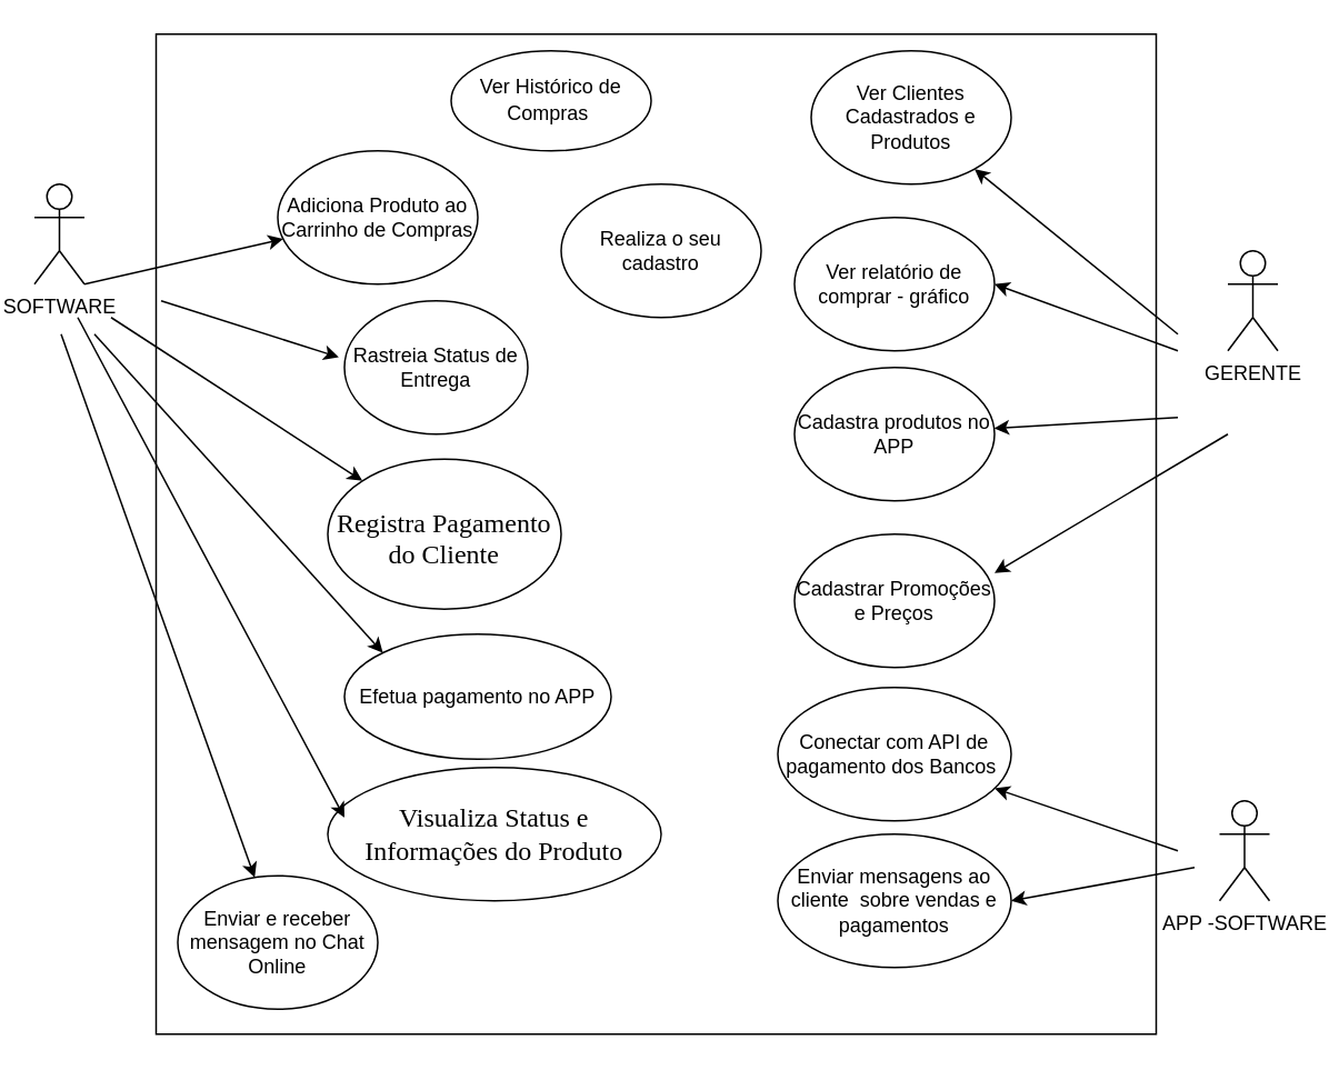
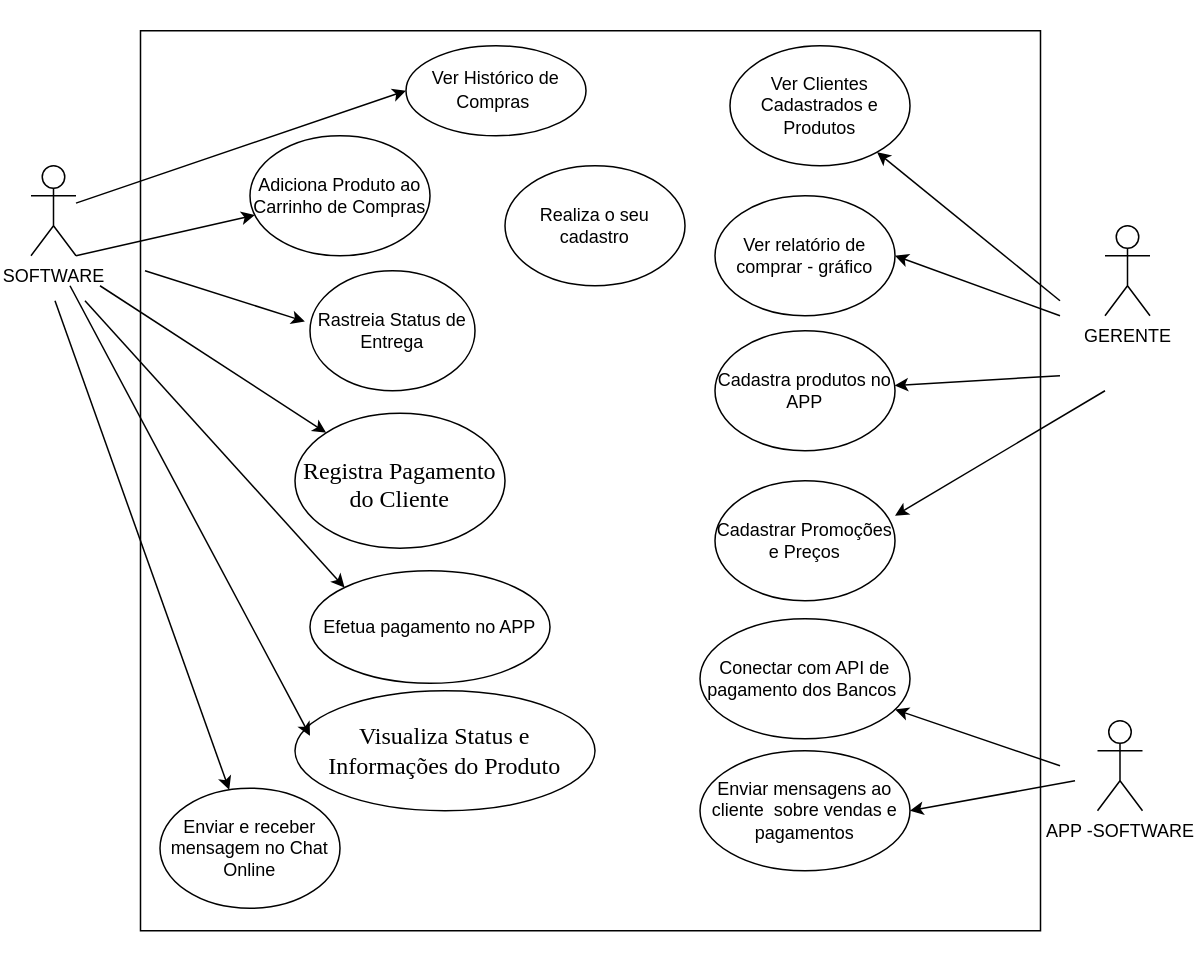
+ <mxCell id="13" value="" style="endArrow=classic;html=1;rounded=0;entryX=0;entryY=0.5;entryDx=0;entryDy=0;" edge="1" parent="1" source="2" target="10"><mxGeometry width="50" height="50" relative="1" as="geometry"><mxPoint x="96" y="180" as="sourcePoint" /><mxPoint x="222" y="138" as="targetPoint" /></mxGeometry></mxCell>
